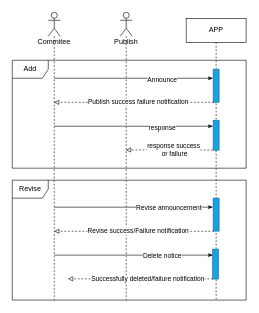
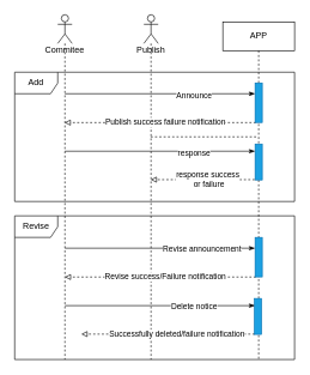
+ <mxCell id="8" value="" style="endArrow=none;dashed=1;endFill=0;endSize=12;html=1;" edge="1" parent="1" source="4" target="9"><mxGeometry width="160" relative="1" as="geometry"><mxPoint x="210" y="210" as="sourcePoint" /><mxPoint x="350" y="210" as="targetPoint" /><Array as="points"><mxPoint x="230" y="190" /></Array></mxGeometry></mxCell>
